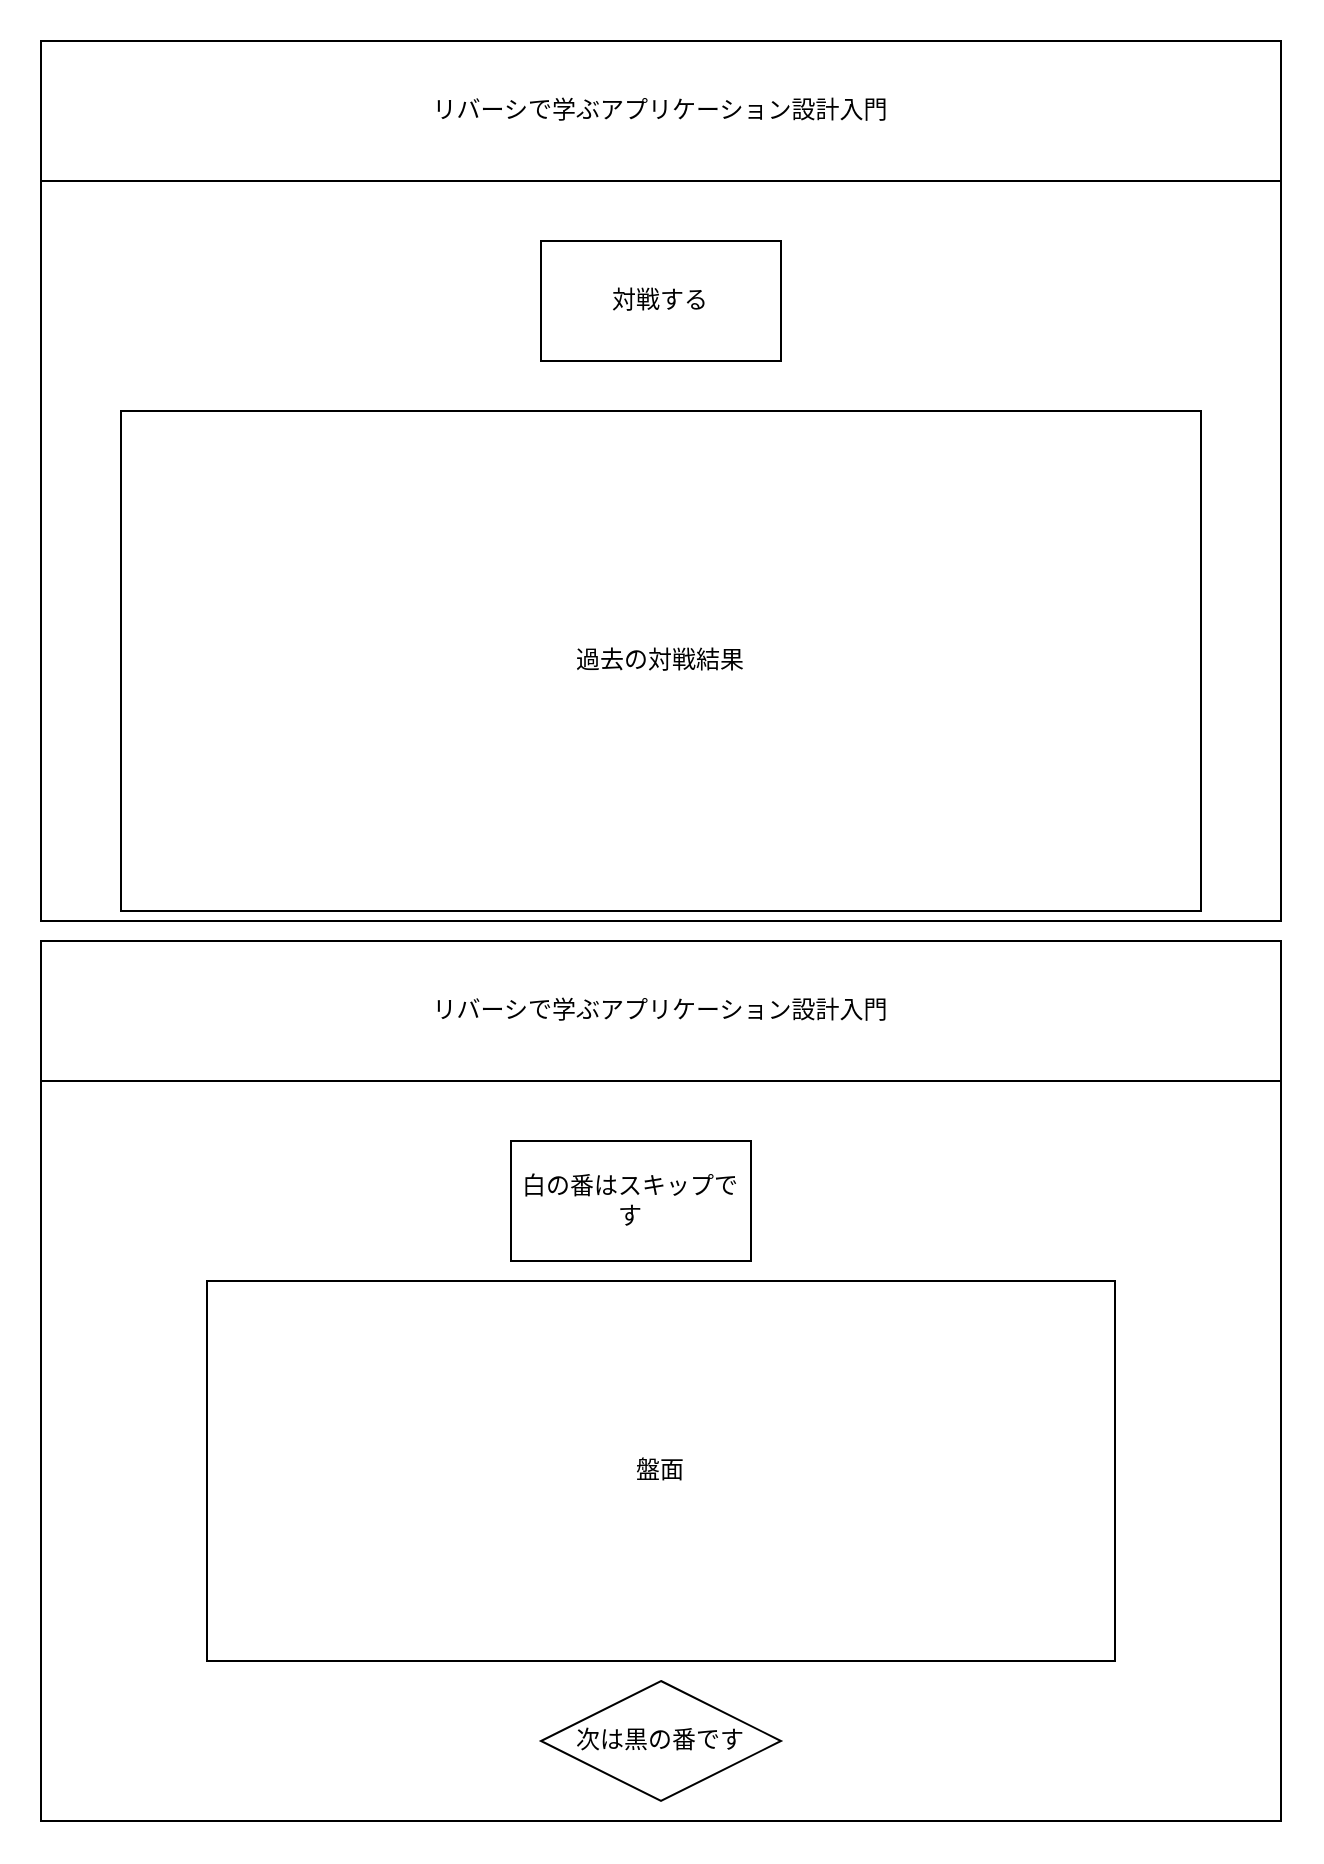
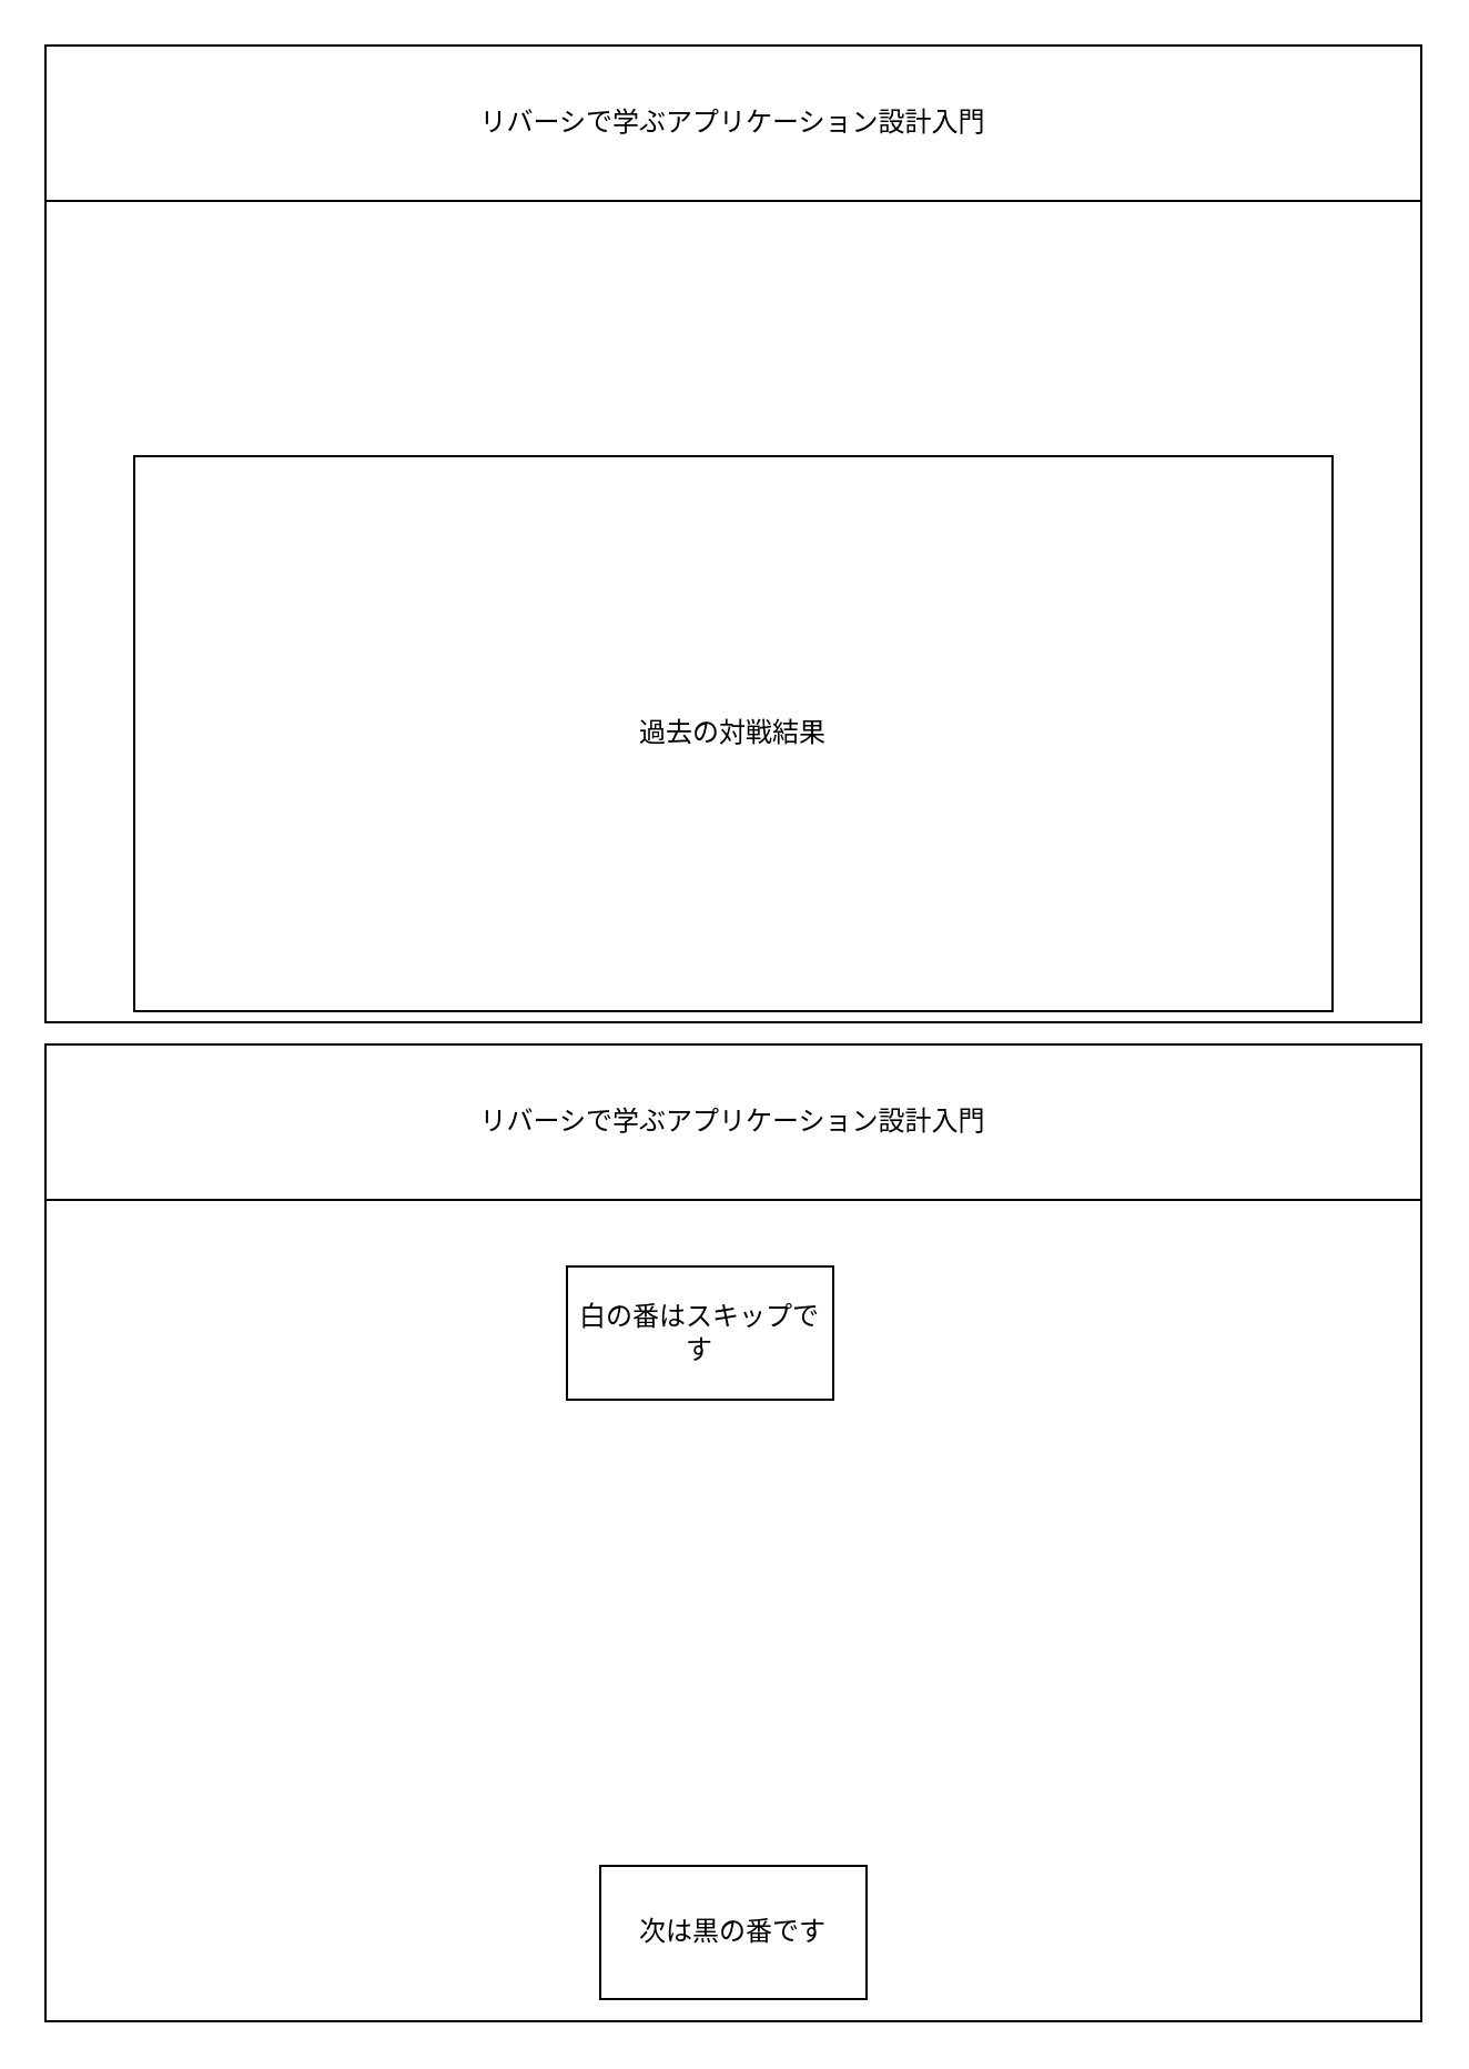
- <mxCell id="4" value="対戦する" style="whiteSpace=wrap;html=1;fillColor=none;" vertex="1" parent="1"><mxGeometry x="270" y="120" width="120" height="60" as="geometry" /></mxCell>
- <mxCell id="9" value="盤面" style="whiteSpace=wrap;html=1;fillColor=none;" vertex="1" parent="1"><mxGeometry x="103" y="640" width="454" height="190" as="geometry" /></mxCell>
- <mxCell id="10" value="次は黒の番です" style="rhombus;whiteSpace=wrap;html=1;fillColor=none;" vertex="1" parent="1"><mxGeometry x="270" y="840" width="120" height="60" as="geometry" /></mxCell>
+ <mxCell id="10" value="次は黒の番です" style="whiteSpace=wrap;html=1;fillColor=none;" vertex="1" parent="1"><mxGeometry x="270" y="840" width="120" height="60" as="geometry" /></mxCell>
